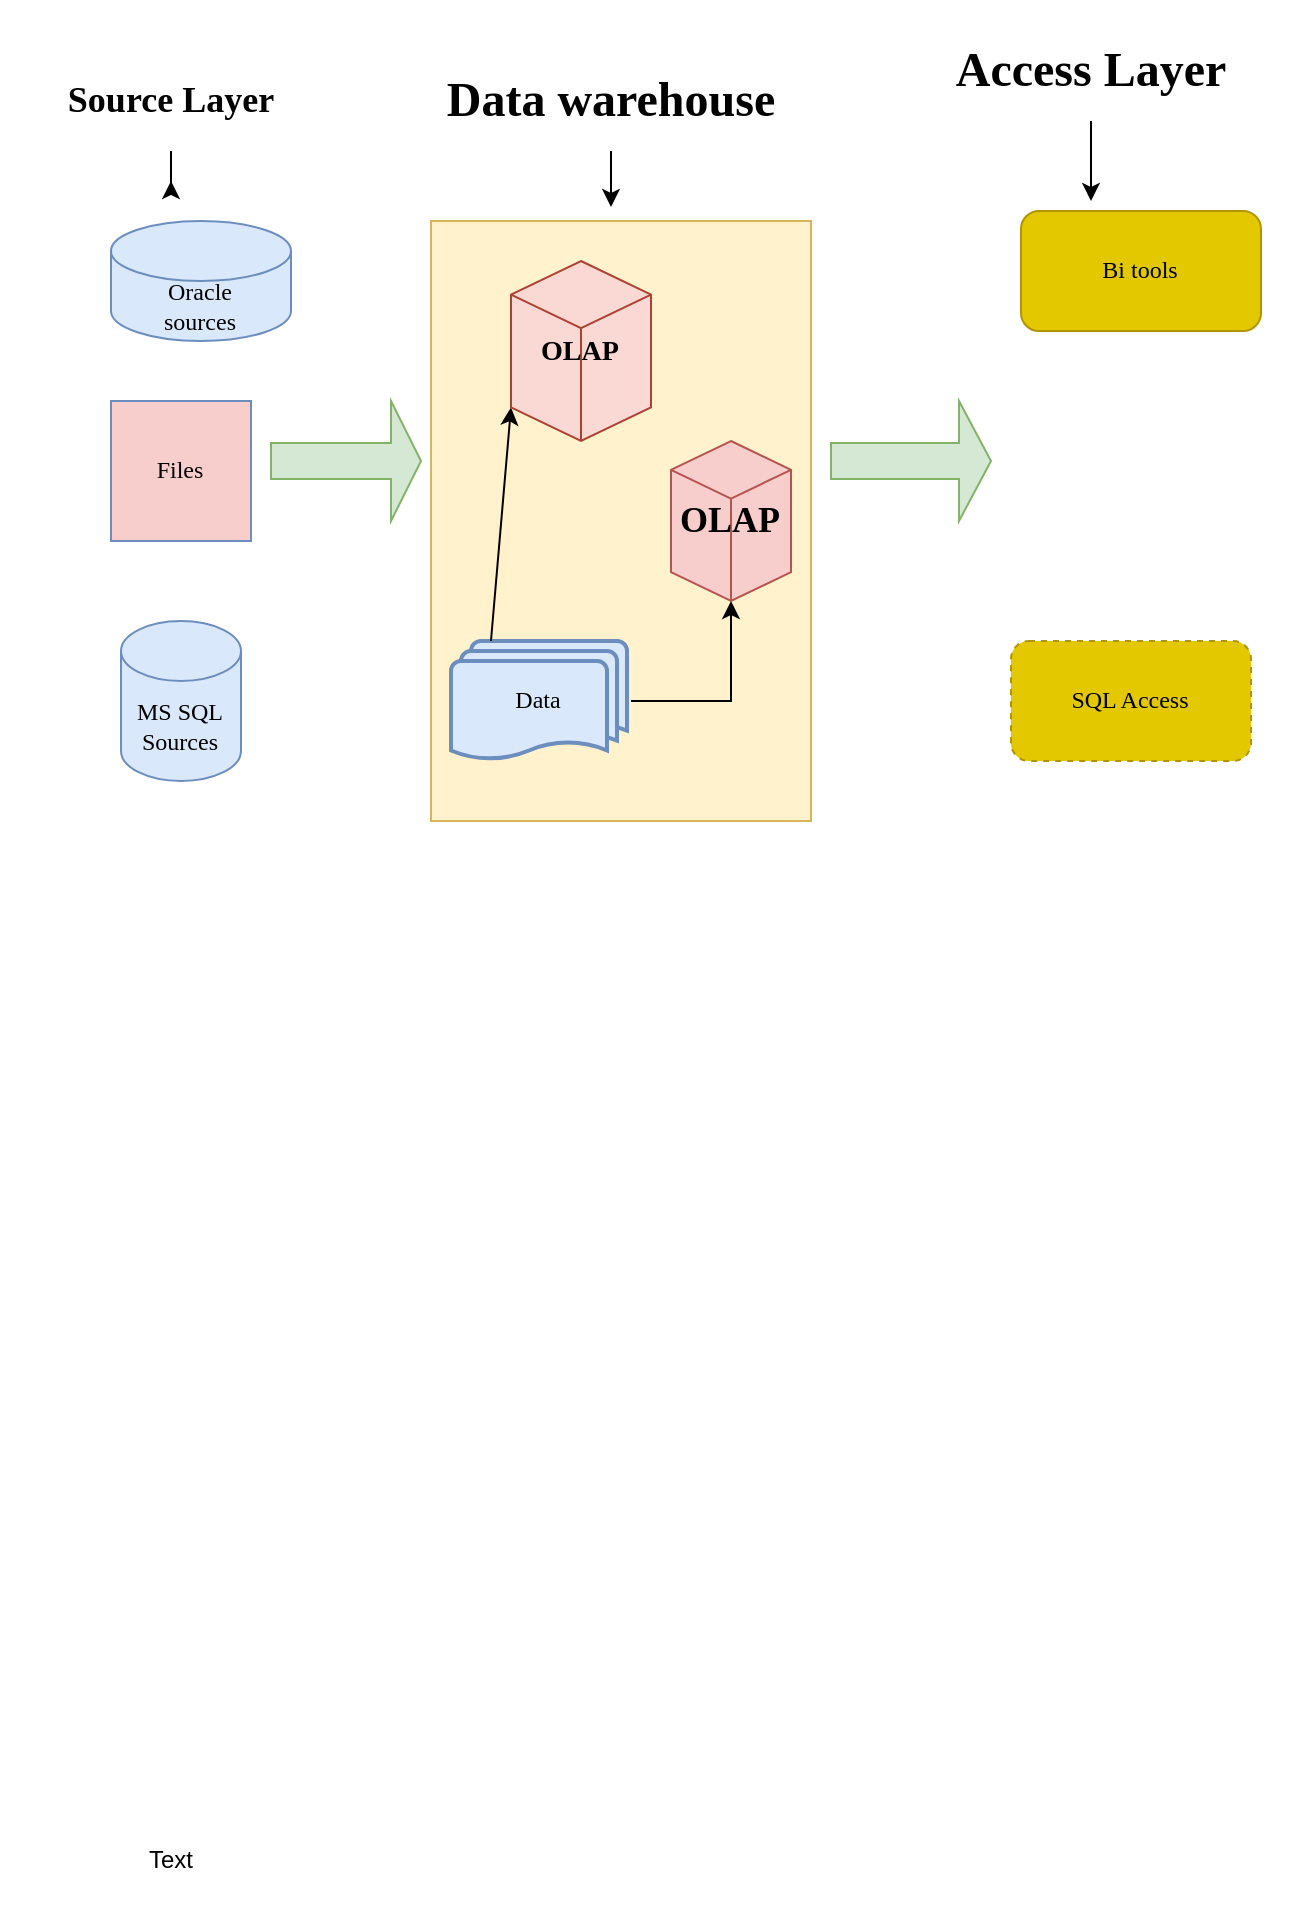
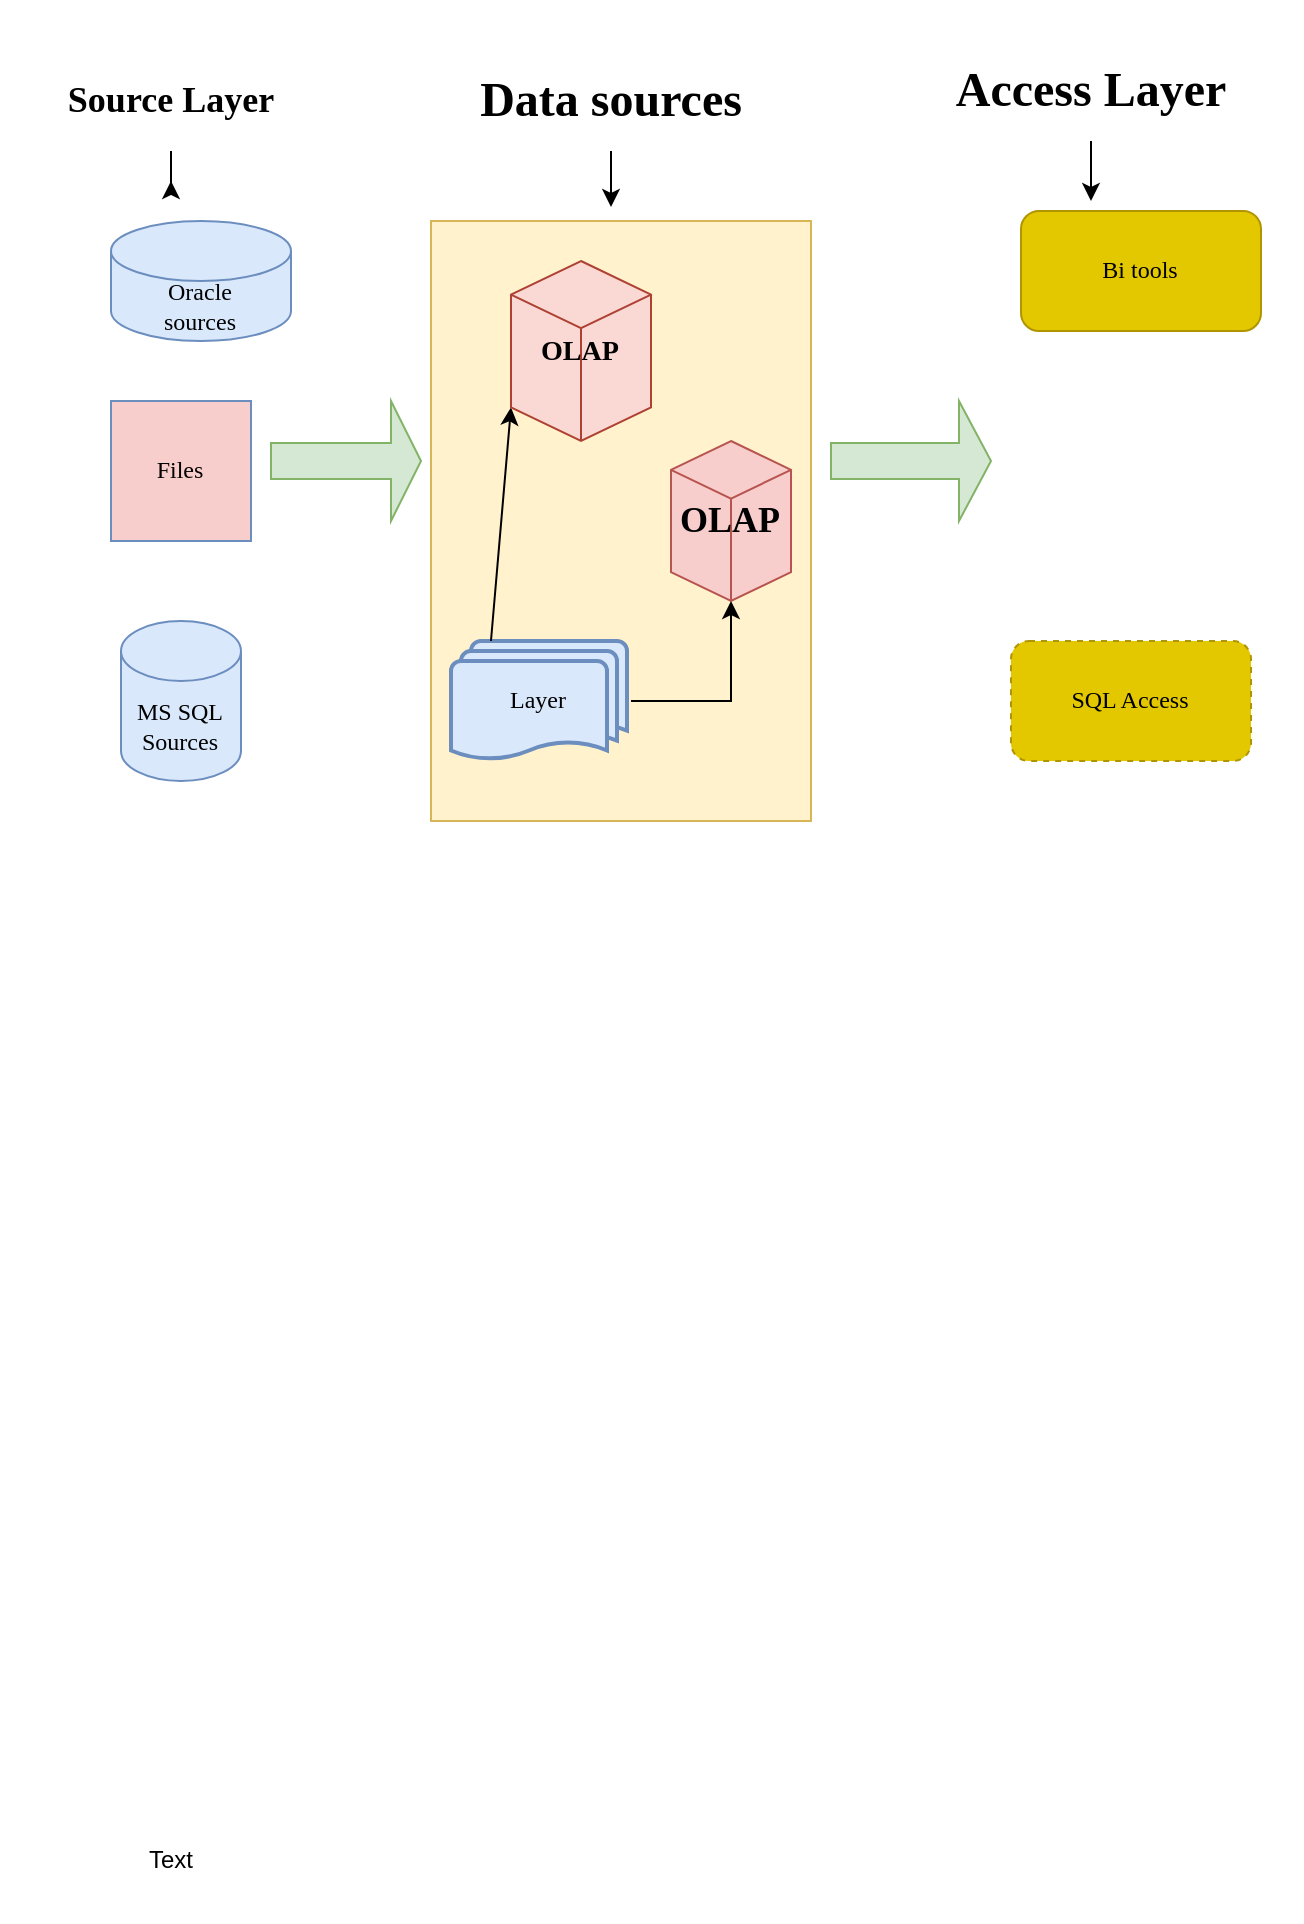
- <mxCell id="15" value="&lt;h1&gt;Access Layer&lt;/h1&gt;" style="text;html=1;align=center;verticalAlign=middle;resizable=0;points=[];autosize=1;strokeColor=none;fillColor=none;fontFamily=Comic Sans MS;" vertex="1" parent="1"><mxGeometry x="460" y="10" width="170" height="50" as="geometry" /></mxCell>
+ <mxCell id="15" value="&lt;h1&gt;Access Layer&lt;/h1&gt;" style="text;html=1;align=center;verticalAlign=middle;resizable=0;points=[];autosize=1;strokeColor=none;fillColor=none;fontFamily=Comic Sans MS;" vertex="1" parent="1"><mxGeometry x="460" y="20" width="170" height="50" as="geometry" /></mxCell>
- <mxCell id="9" value="&lt;h1&gt;Data warehouse&lt;/h1&gt;" style="text;html=1;align=center;verticalAlign=middle;resizable=0;points=[];autosize=1;strokeColor=none;fillColor=none;fontFamily=Comic Sans MS;" vertex="1" parent="1"><mxGeometry x="205" y="25" width="200" height="50" as="geometry" /></mxCell>
+ <mxCell id="9" value="&lt;h1&gt;Data sources&lt;/h1&gt;" style="text;html=1;align=center;verticalAlign=middle;resizable=0;points=[];autosize=1;strokeColor=none;fillColor=none;fontFamily=Comic Sans MS;" vertex="1" parent="1"><mxGeometry x="205" y="25" width="200" height="50" as="geometry" /></mxCell>
- <mxCell id="11" value="Data" style="strokeWidth=2;html=1;shape=mxgraph.flowchart.multi-document;whiteSpace=wrap;fontFamily=Comic Sans MS;fillColor=#dae8fc;strokeColor=#6c8ebf;" vertex="1" parent="1"><mxGeometry x="225" y="320" width="88" height="60" as="geometry" /></mxCell>
+ <mxCell id="11" value="Layer" style="strokeWidth=2;html=1;shape=mxgraph.flowchart.multi-document;whiteSpace=wrap;fontFamily=Comic Sans MS;fillColor=#dae8fc;strokeColor=#6c8ebf;" vertex="1" parent="1"><mxGeometry x="225" y="320" width="88" height="60" as="geometry" /></mxCell>
